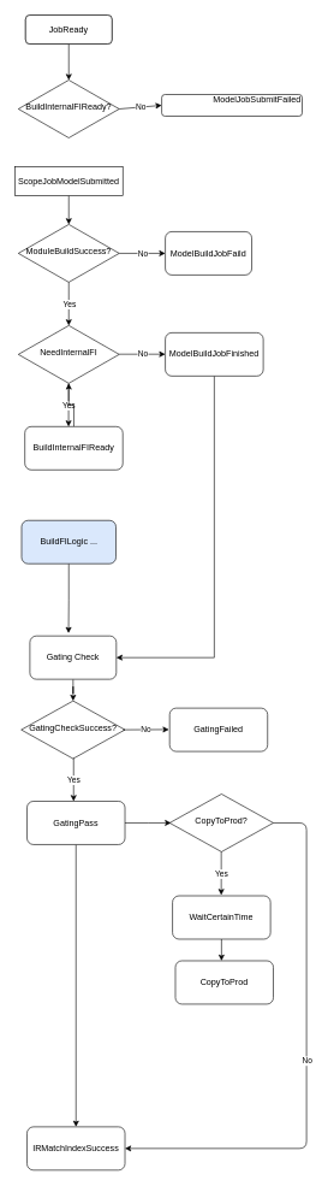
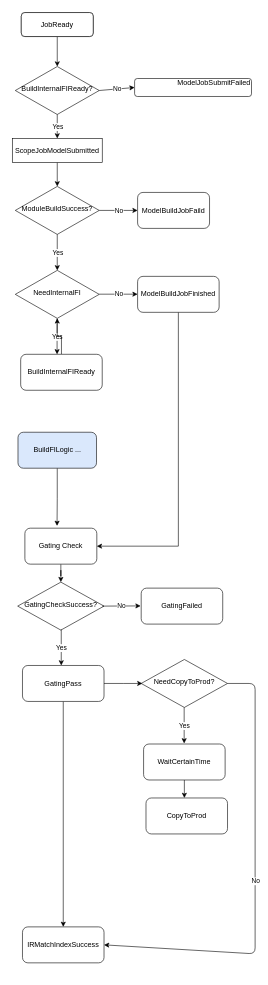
+ <mxCell id="11" value="" style="endArrow=classic;html=1;exitX=0.5;exitY=1;exitDx=0;exitDy=0;entryX=0.5;entryY=0;entryDx=0;entryDy=0;" edge="1" parent="1" source="3" target="6"><mxGeometry relative="1" as="geometry"><mxPoint x="215" y="202.5" as="sourcePoint" /><mxPoint x="215" y="297.5" as="targetPoint" /></mxGeometry></mxCell>
+ <mxCell id="12" value="Yes" style="edgeLabel;resizable=0;html=1;align=center;verticalAlign=middle;" connectable="0" vertex="1" parent="11"><mxGeometry relative="1" as="geometry" /></mxCell>
- <mxCell id="42" value="CopyToProd?" style="rhombus;whiteSpace=wrap;html=1;shadow=0;fontFamily=Helvetica;fontSize=12;align=center;strokeWidth=1;spacing=6;spacingTop=-4;" vertex="1" parent="1"><mxGeometry x="235" y="1099" width="144" height="80" as="geometry" /></mxCell>
+ <mxCell id="42" value="NeedCopyToProd?" style="rhombus;whiteSpace=wrap;html=1;shadow=0;fontFamily=Helvetica;fontSize=12;align=center;strokeWidth=1;spacing=6;spacingTop=-4;" vertex="1" parent="1"><mxGeometry x="235" y="1099" width="144" height="80" as="geometry" /></mxCell>
- <mxCell id="41" value="IRMatchIndexSuccess" style="rounded=1;whiteSpace=wrap;html=1;" vertex="1" parent="1"><mxGeometry x="37" y="1560" width="136" height="60" as="geometry" /></mxCell>
+ <mxCell id="41" value="IRMatchIndexSuccess" style="rounded=1;whiteSpace=wrap;html=1;" vertex="1" parent="1"><mxGeometry x="37" y="1545" width="136" height="60" as="geometry" /></mxCell>
